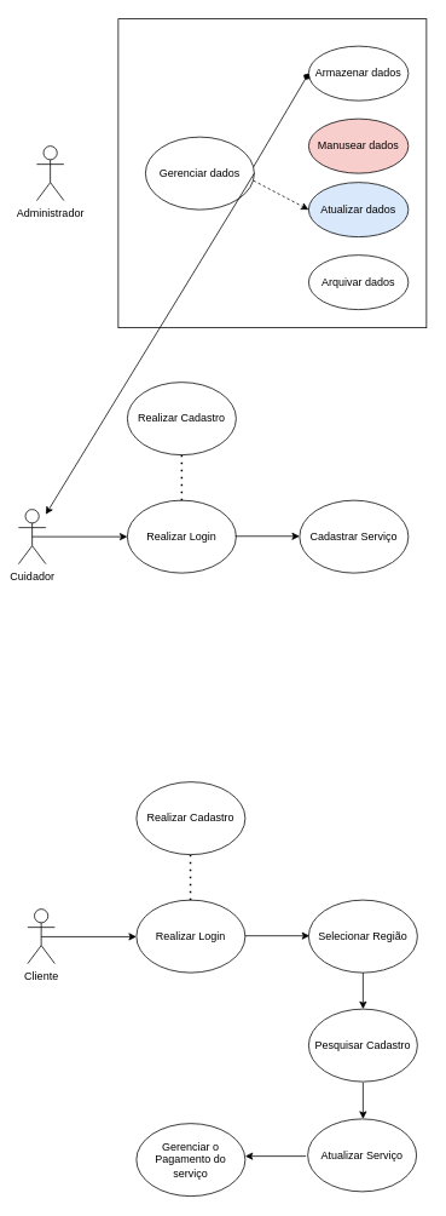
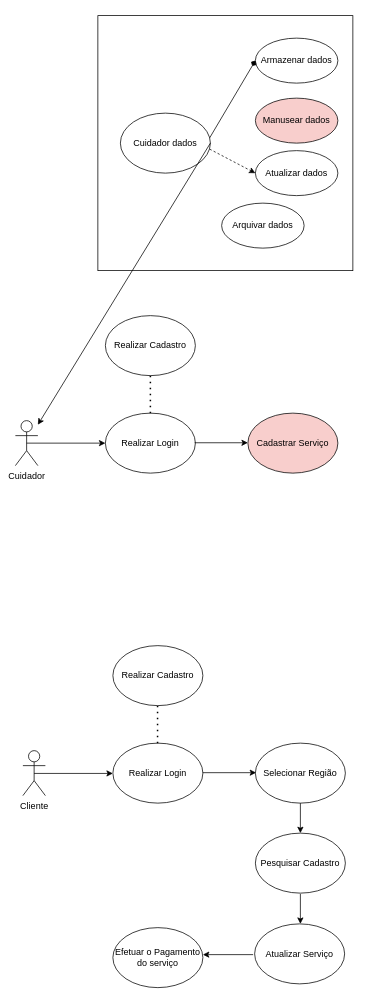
- <mxCell id="6" value="Administrador" style="shape=umlActor;verticalLabelPosition=bottom;verticalAlign=top;html=1;outlineConnect=0;" vertex="1" parent="1"><mxGeometry x="40" y="160" width="30" height="60" as="geometry" /></mxCell>
- <mxCell id="7" value="Gerenciar dados" style="ellipse;whiteSpace=wrap;html=1;" vertex="1" parent="1"><mxGeometry x="160" y="150" width="120" height="80" as="geometry" /></mxCell>
+ <mxCell id="7" value="Cuidador dados" style="ellipse;whiteSpace=wrap;html=1;" vertex="1" parent="1"><mxGeometry x="160" y="150" width="120" height="80" as="geometry" /></mxCell>
- <mxCell id="10" value="Atualizar dados" style="ellipse;whiteSpace=wrap;html=1;fillColor=#dae8fc;" vertex="1" parent="1"><mxGeometry x="340" y="200" width="110" height="60" as="geometry" /></mxCell>
+ <mxCell id="10" value="Atualizar dados" style="ellipse;whiteSpace=wrap;html=1;" vertex="1" parent="1"><mxGeometry x="340" y="200" width="110" height="60" as="geometry" /></mxCell>
- <mxCell id="11" value="Arquivar dados" style="ellipse;whiteSpace=wrap;html=1;" vertex="1" parent="1"><mxGeometry x="340" y="280" width="110" height="60" as="geometry" /></mxCell>
+ <mxCell id="11" value="Arquivar dados" style="ellipse;whiteSpace=wrap;html=1;" vertex="1" parent="1"><mxGeometry x="295" y="270" width="110" height="60" as="geometry" /></mxCell>
- <mxCell id="18" value="Cadastrar Serviço" style="ellipse;whiteSpace=wrap;html=1;container=1;" vertex="1" parent="1"><mxGeometry x="330" y="550" width="120" height="80" as="geometry" /></mxCell>
+ <mxCell id="18" value="Cadastrar Serviço" style="ellipse;whiteSpace=wrap;html=1;container=1;fillColor=#f8cecc;" vertex="1" parent="1"><mxGeometry x="330" y="550" width="120" height="80" as="geometry" /></mxCell>
- <mxCell id="27" value="Gerenciar o Pagamento do serviço" style="ellipse;whiteSpace=wrap;html=1;container=1;" vertex="1" parent="1"><mxGeometry x="150" y="1236" width="120" height="80" as="geometry" /></mxCell>
+ <mxCell id="27" value="Efetuar o Pagamento do serviço" style="ellipse;whiteSpace=wrap;html=1;container=1;" vertex="1" parent="1"><mxGeometry x="150" y="1236" width="120" height="80" as="geometry" /></mxCell>
